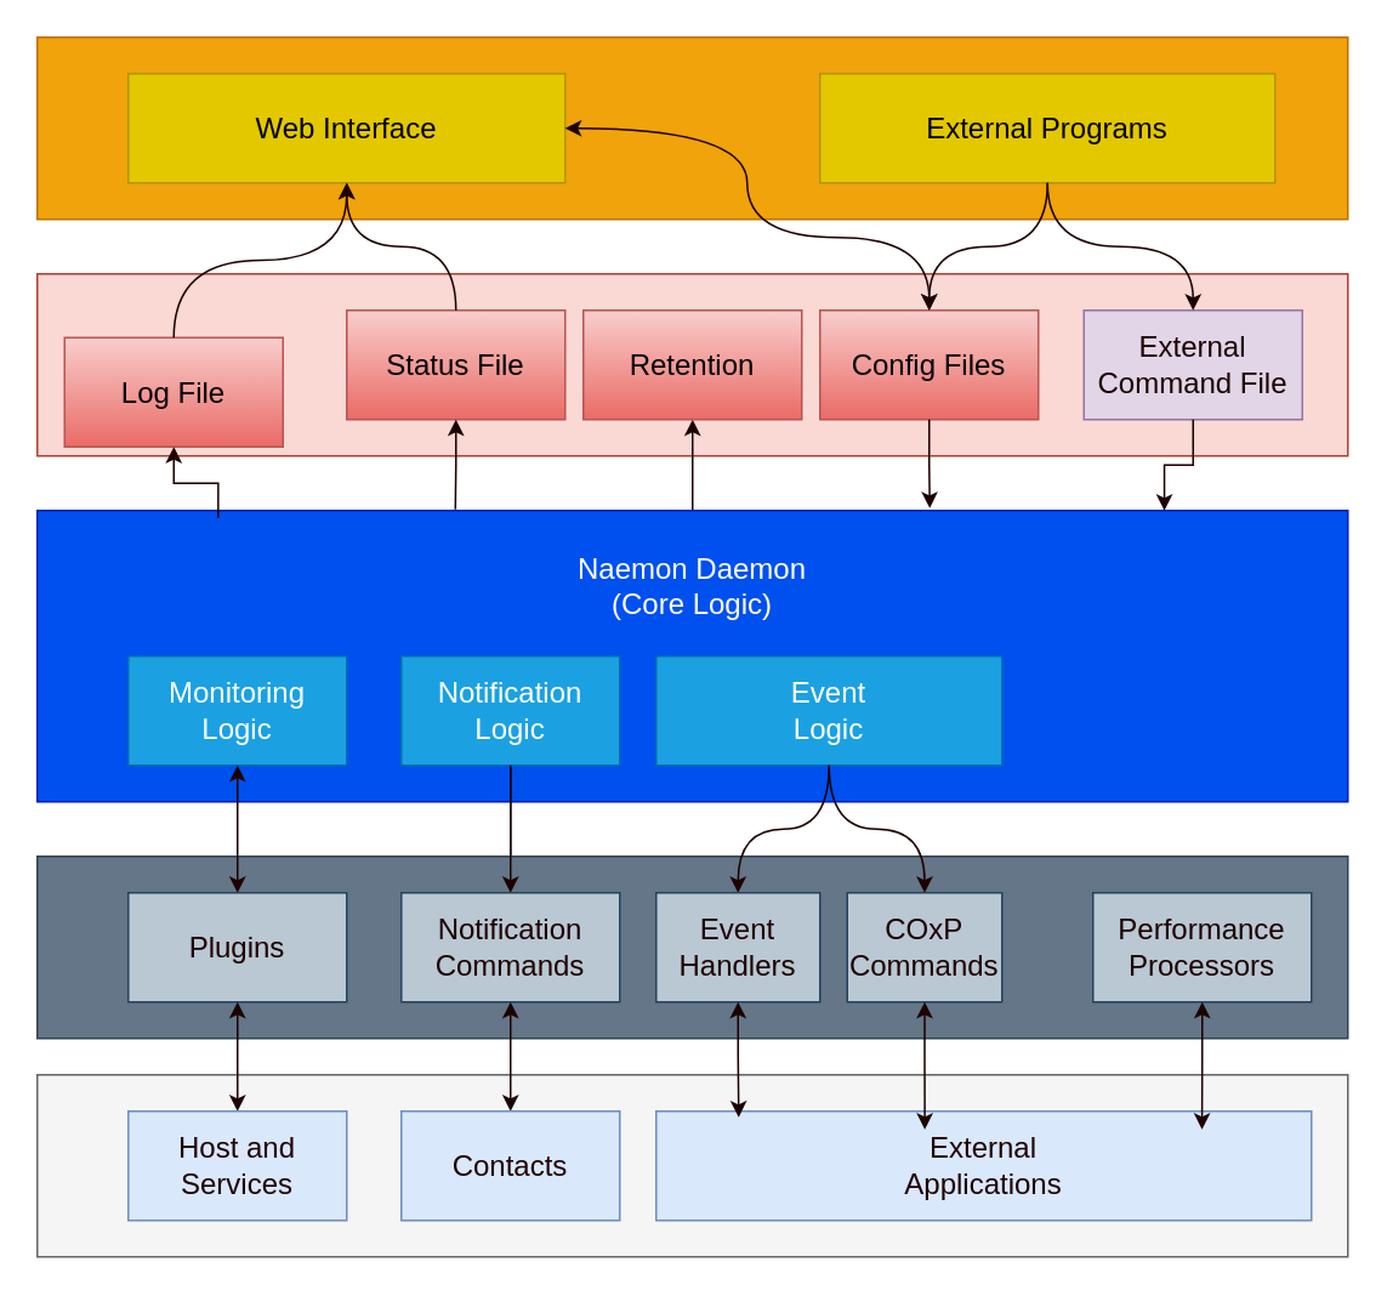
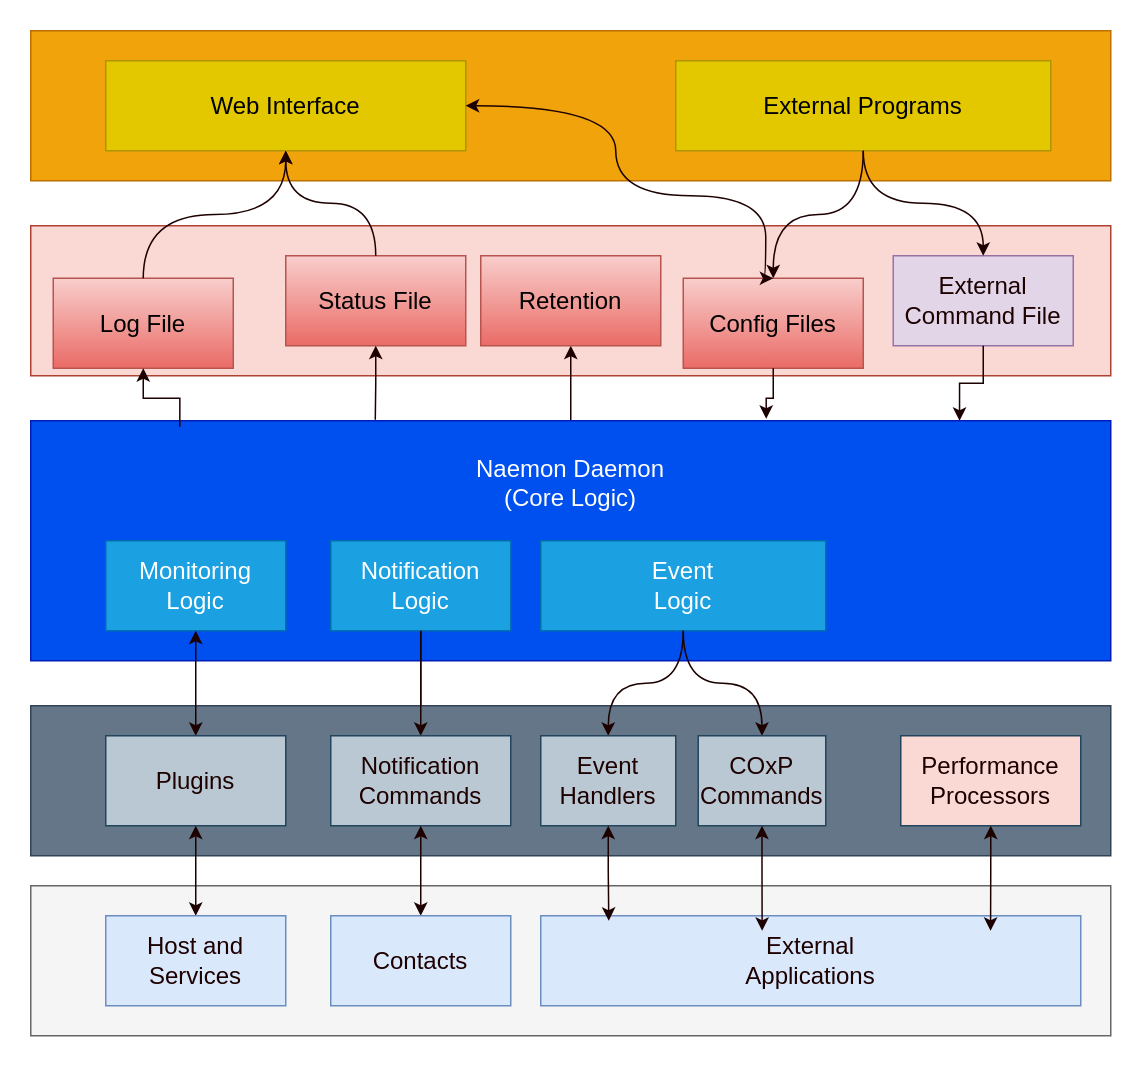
- <mxCell id="10" value="Config Files" style="rounded=0;whiteSpace=wrap;html=1;fillColor=#f8cecc;gradientColor=#ea6b66;strokeColor=#b85450;fontSize=16;" parent="1" vertex="1"><mxGeometry x="450" y="170" width="120" height="60" as="geometry" /></mxCell>
+ <mxCell id="10" value="Config Files" style="rounded=0;whiteSpace=wrap;html=1;fillColor=#f8cecc;gradientColor=#ea6b66;strokeColor=#b85450;fontSize=16;" parent="1" vertex="1"><mxGeometry x="455" y="185" width="120" height="60" as="geometry" /></mxCell>
- <mxCell id="26" value="&lt;font style=&quot;font-size: 16px;&quot; color=&quot;#1d0101&quot;&gt;Performance&lt;/font&gt;&lt;div style=&quot;font-size: 16px;&quot;&gt;&lt;font style=&quot;font-size: 16px;&quot; color=&quot;#1d0101&quot;&gt;Processors&lt;/font&gt;&lt;/div&gt;" style="rounded=0;whiteSpace=wrap;html=1;fillColor=#bac8d3;strokeColor=#23445d;fontSize=16;" parent="1" vertex="1"><mxGeometry x="600" y="490" width="120" height="60" as="geometry" /></mxCell>
+ <mxCell id="26" value="&lt;font style=&quot;font-size: 16px;&quot; color=&quot;#1d0101&quot;&gt;Performance&lt;/font&gt;&lt;div style=&quot;font-size: 16px;&quot;&gt;&lt;font style=&quot;font-size: 16px;&quot; color=&quot;#1d0101&quot;&gt;Processors&lt;/font&gt;&lt;/div&gt;" style="rounded=0;whiteSpace=wrap;html=1;fillColor=#fad9d5;strokeColor=#23445d;fontSize=16;" parent="1" vertex="1"><mxGeometry x="600" y="490" width="120" height="60" as="geometry" /></mxCell>
